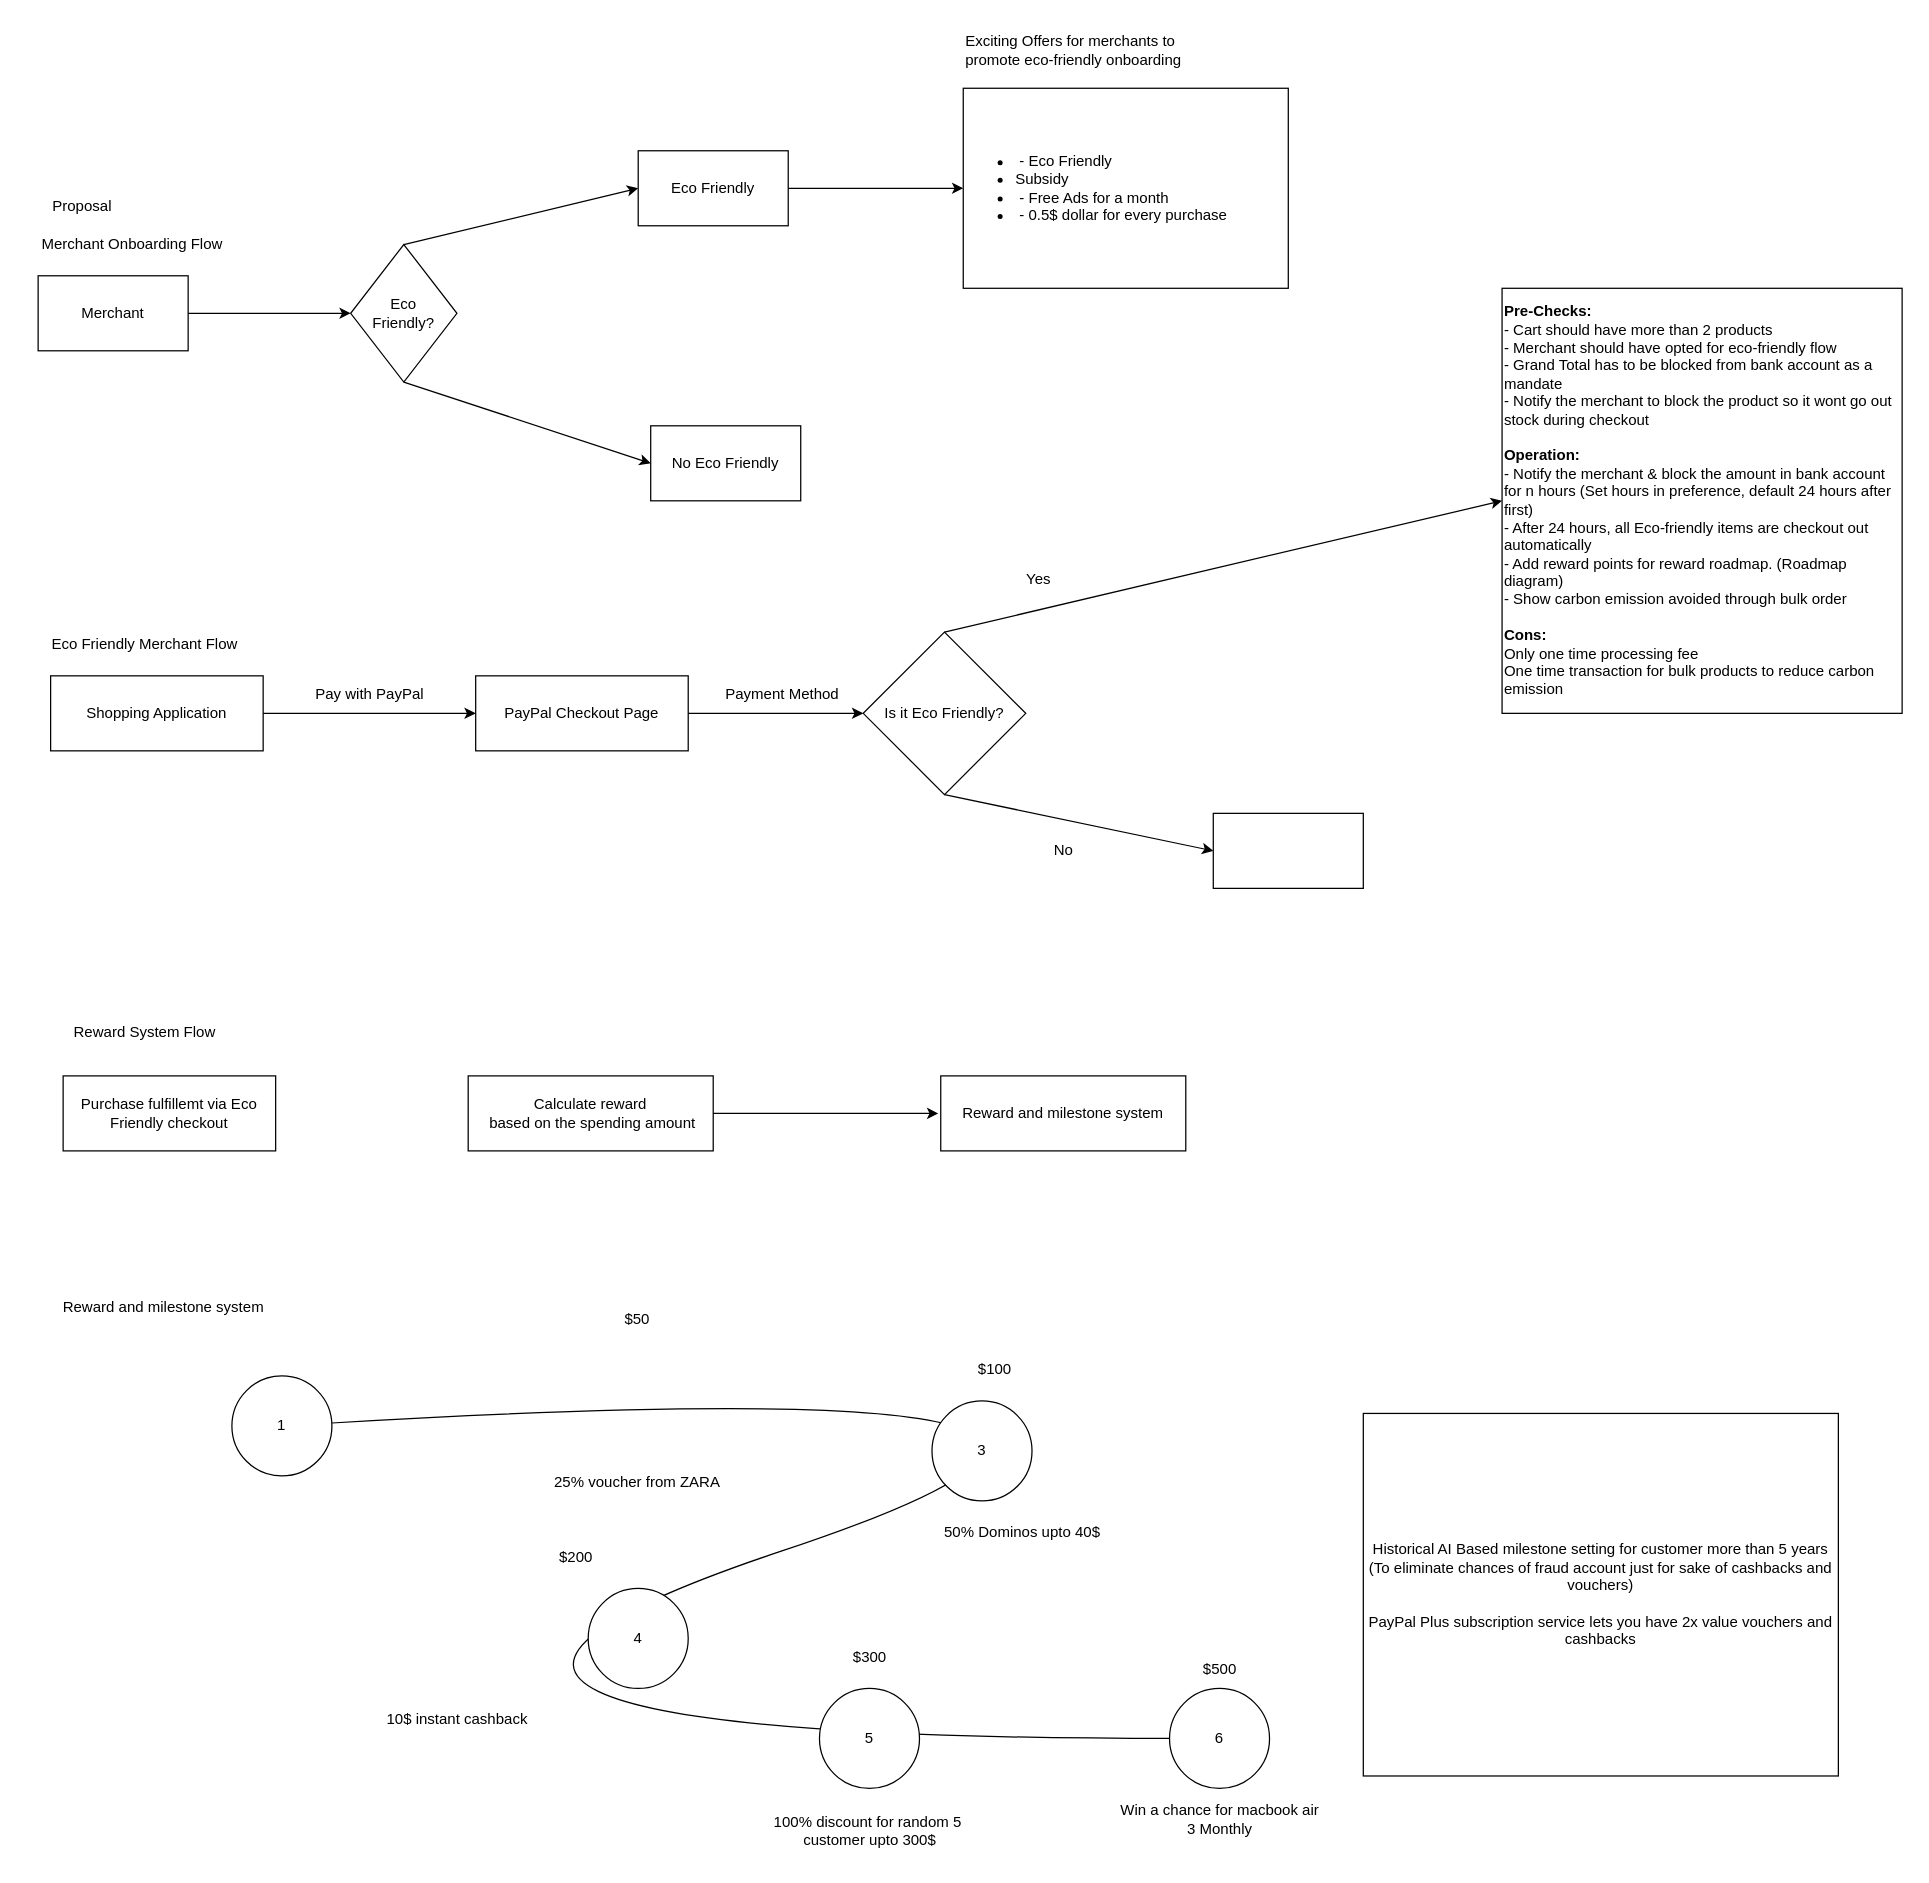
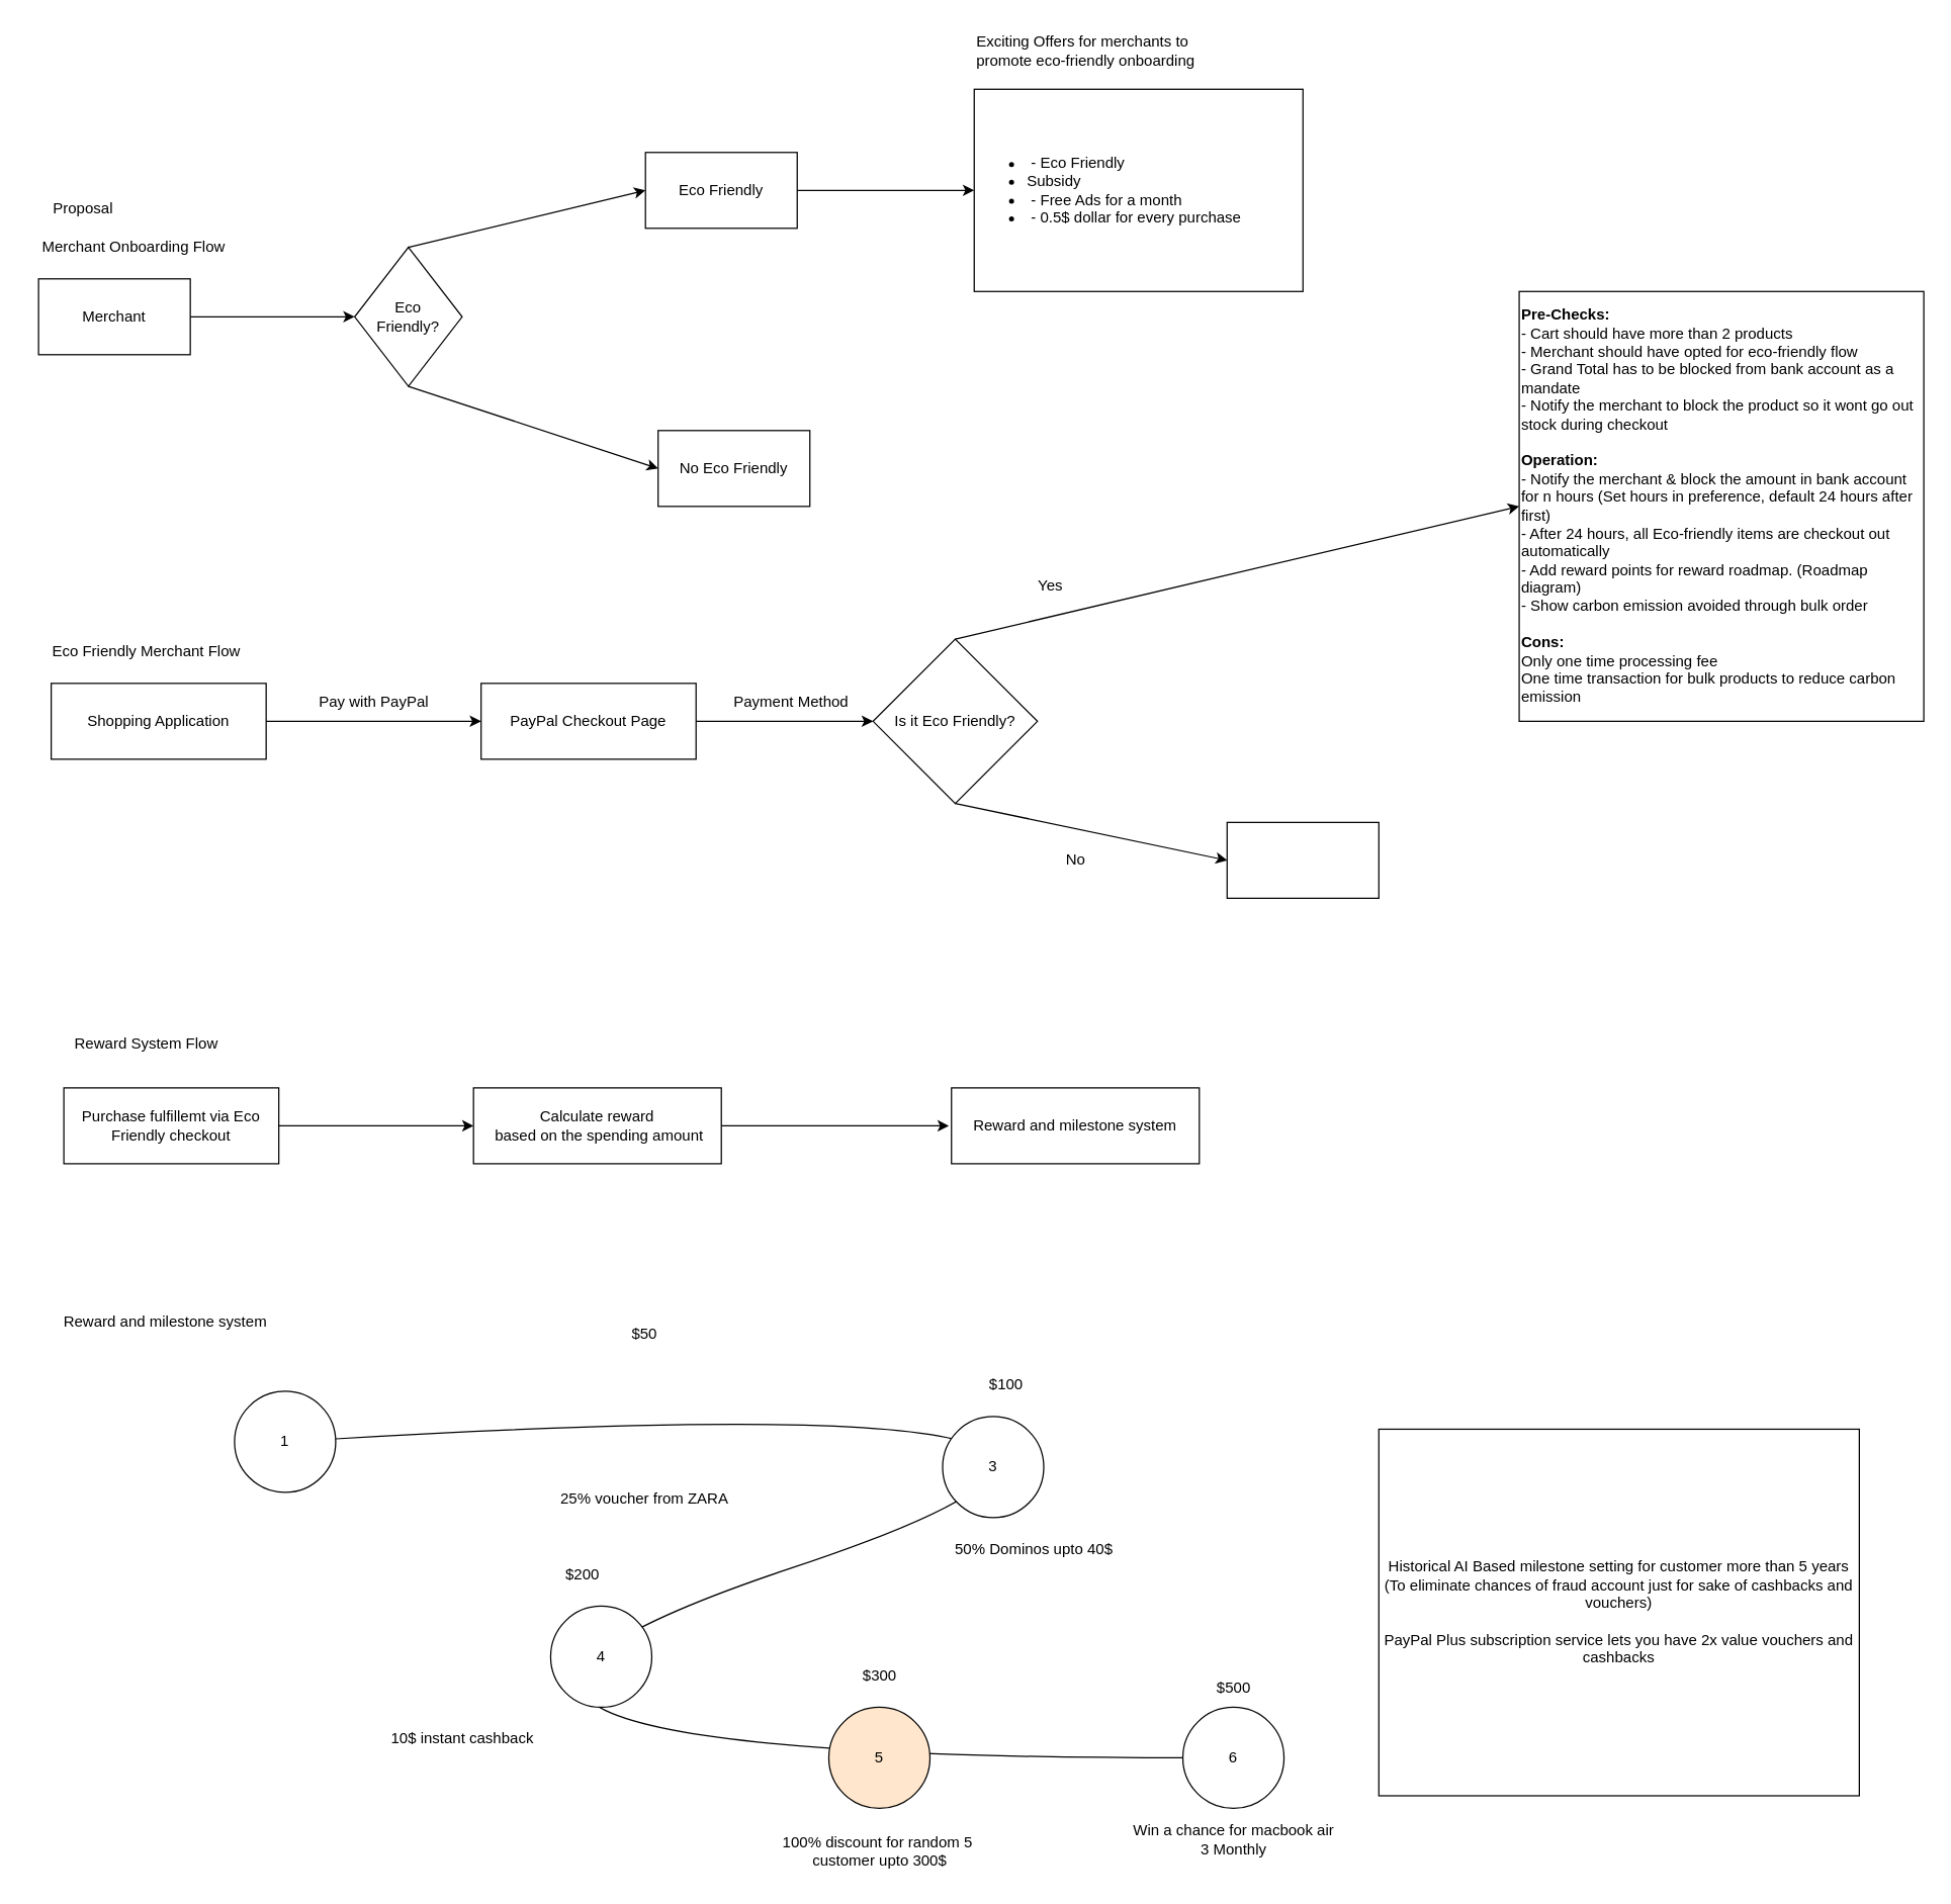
+ <mxCell id="31" value="" style="endArrow=classic;html=1;rounded=0;exitX=1;exitY=0.5;exitDx=0;exitDy=0;entryX=0;entryY=0.5;entryDx=0;entryDy=0;" edge="1" parent="1" source="29" target="30"><mxGeometry width="50" height="50" relative="1" as="geometry"><mxPoint x="710" y="720" as="sourcePoint" /><mxPoint x="760" y="670" as="targetPoint" /></mxGeometry></mxCell>
- <mxCell id="38" value="4" style="ellipse;whiteSpace=wrap;html=1;" vertex="1" parent="1"><mxGeometry x="470" y="1270" width="80" height="80" as="geometry" /></mxCell>
+ <mxCell id="38" value="4" style="ellipse;whiteSpace=wrap;html=1;" vertex="1" parent="1"><mxGeometry x="435" y="1270" width="80" height="80" as="geometry" /></mxCell>
- <mxCell id="39" value="5" style="ellipse;whiteSpace=wrap;html=1;" vertex="1" parent="1"><mxGeometry x="655" y="1350" width="80" height="80" as="geometry" /></mxCell>
+ <mxCell id="39" value="5" style="ellipse;whiteSpace=wrap;html=1;fillColor=#ffe6cc;" vertex="1" parent="1"><mxGeometry x="655" y="1350" width="80" height="80" as="geometry" /></mxCell>
